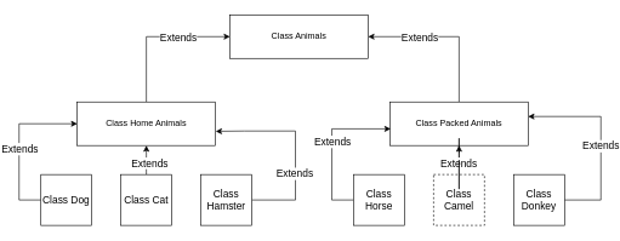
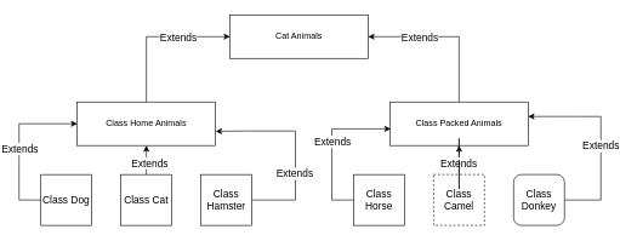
- <mxCell id="2" value="Class Animals" style="rounded=0;whiteSpace=wrap;html=1;" parent="1" vertex="1"><mxGeometry x="310" y="20" width="190" height="60" as="geometry" /></mxCell>
+ <mxCell id="2" value="Cat Animals" style="rounded=0;whiteSpace=wrap;html=1;" parent="1" vertex="1"><mxGeometry x="310" y="20" width="190" height="60" as="geometry" /></mxCell>
- <mxCell id="24" value="Class Donkey" style="whiteSpace=wrap;html=1;aspect=fixed;fontSize=14;" parent="1" vertex="1"><mxGeometry x="700" y="240" width="70" height="70" as="geometry" /></mxCell>
+ <mxCell id="24" value="Class Donkey" style="whiteSpace=wrap;html=1;aspect=fixed;fontSize=14;rounded=1;" parent="1" vertex="1"><mxGeometry x="700" y="240" width="70" height="70" as="geometry" /></mxCell>
